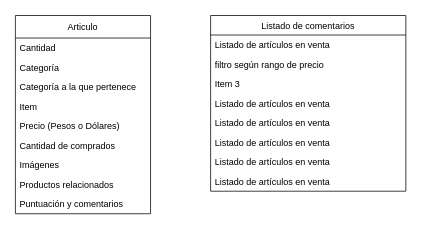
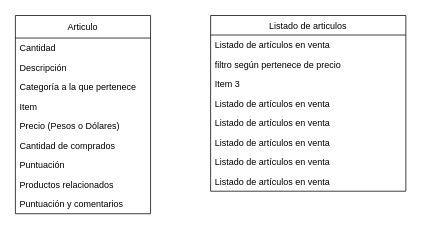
- <mxCell id="12" value="Listado de comentarios" style="swimlane;fontStyle=0;childLayout=stackLayout;horizontal=1;startSize=26;horizontalStack=0;resizeParent=1;resizeParentMax=0;resizeLast=0;collapsible=1;marginBottom=0;" vertex="1" parent="1"><mxGeometry x="280" y="20" width="260" height="234" as="geometry" /></mxCell>
+ <mxCell id="12" value="Listado de articulos" style="swimlane;fontStyle=0;childLayout=stackLayout;horizontal=1;startSize=26;horizontalStack=0;resizeParent=1;resizeParentMax=0;resizeLast=0;collapsible=1;marginBottom=0;" vertex="1" parent="1"><mxGeometry x="280" y="20" width="260" height="234" as="geometry" /></mxCell>
- <mxCell id="14" value="filtro según rango de precio" style="text;strokeColor=none;fillColor=none;align=left;verticalAlign=top;spacingLeft=4;spacingRight=4;overflow=hidden;rotatable=0;points=[[0,0.5],[1,0.5]];portConstraint=eastwest;" vertex="1" parent="12"><mxGeometry y="52" width="260" height="26" as="geometry" /></mxCell>
+ <mxCell id="14" value="filtro según pertenece de precio" style="text;strokeColor=none;fillColor=none;align=left;verticalAlign=top;spacingLeft=4;spacingRight=4;overflow=hidden;rotatable=0;points=[[0,0.5],[1,0.5]];portConstraint=eastwest;" vertex="1" parent="12"><mxGeometry y="52" width="260" height="26" as="geometry" /></mxCell>
- <mxCell id="4" value="Categoría" style="text;strokeColor=none;fillColor=none;align=left;verticalAlign=top;spacingLeft=4;spacingRight=4;overflow=hidden;rotatable=0;points=[[0,0.5],[1,0.5]];portConstraint=eastwest;" vertex="1" parent="2"><mxGeometry y="56" width="180" height="26" as="geometry" /></mxCell>
+ <mxCell id="4" value="Descripción" style="text;strokeColor=none;fillColor=none;align=left;verticalAlign=top;spacingLeft=4;spacingRight=4;overflow=hidden;rotatable=0;points=[[0,0.5],[1,0.5]];portConstraint=eastwest;" vertex="1" parent="2"><mxGeometry y="56" width="180" height="26" as="geometry" /></mxCell>
- <mxCell id="9" value="Imágenes" style="text;strokeColor=none;fillColor=none;align=left;verticalAlign=top;spacingLeft=4;spacingRight=4;overflow=hidden;rotatable=0;points=[[0,0.5],[1,0.5]];portConstraint=eastwest;" vertex="1" parent="2"><mxGeometry y="186" width="180" height="26" as="geometry" /></mxCell>
+ <mxCell id="9" value="Puntuación" style="text;strokeColor=none;fillColor=none;align=left;verticalAlign=top;spacingLeft=4;spacingRight=4;overflow=hidden;rotatable=0;points=[[0,0.5],[1,0.5]];portConstraint=eastwest;" vertex="1" parent="2"><mxGeometry y="186" width="180" height="26" as="geometry" /></mxCell>
